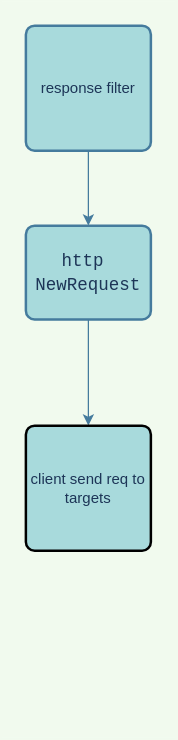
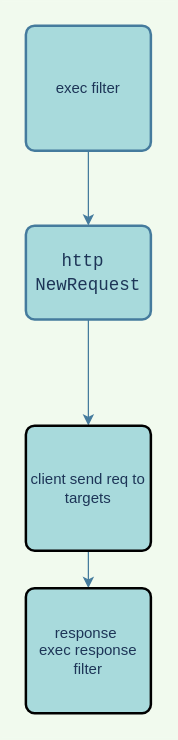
- <mxCell id="3" value="response filter" style="rounded=1;whiteSpace=wrap;html=1;absoluteArcSize=1;arcSize=14;strokeWidth=2;sketch=0;fontColor=#1D3557;fillColor=#A8DADC;strokeColor=#457B9D;" vertex="1" parent="1"><mxGeometry x="20" y="20" width="100" height="100" as="geometry" /></mxCell>
+ <mxCell id="3" value="exec filter" style="rounded=1;whiteSpace=wrap;html=1;absoluteArcSize=1;arcSize=14;strokeWidth=2;sketch=0;fontColor=#1D3557;fillColor=#A8DADC;strokeColor=#457B9D;" vertex="1" parent="1"><mxGeometry x="20" y="20" width="100" height="100" as="geometry" /></mxCell>
+ <mxCell id="6" style="edgeStyle=orthogonalEdgeStyle;curved=0;rounded=1;sketch=0;orthogonalLoop=1;jettySize=auto;html=1;fontColor=#1D3557;strokeColor=#457B9D;fillColor=#A8DADC;" edge="1" parent="1" source="7" target="8"><mxGeometry relative="1" as="geometry"><mxPoint x="70" y="520" as="targetPoint" /></mxGeometry></mxCell>
+ <mxCell id="8" value="response&amp;nbsp;&lt;br&gt;exec response filter" style="rounded=1;whiteSpace=wrap;html=1;absoluteArcSize=1;arcSize=14;strokeWidth=2;sketch=0;fontColor=#1D3557;fillColor=#A8DADC;" vertex="1" parent="1"><mxGeometry x="20" y="470" width="100" height="100" as="geometry" /></mxCell>
